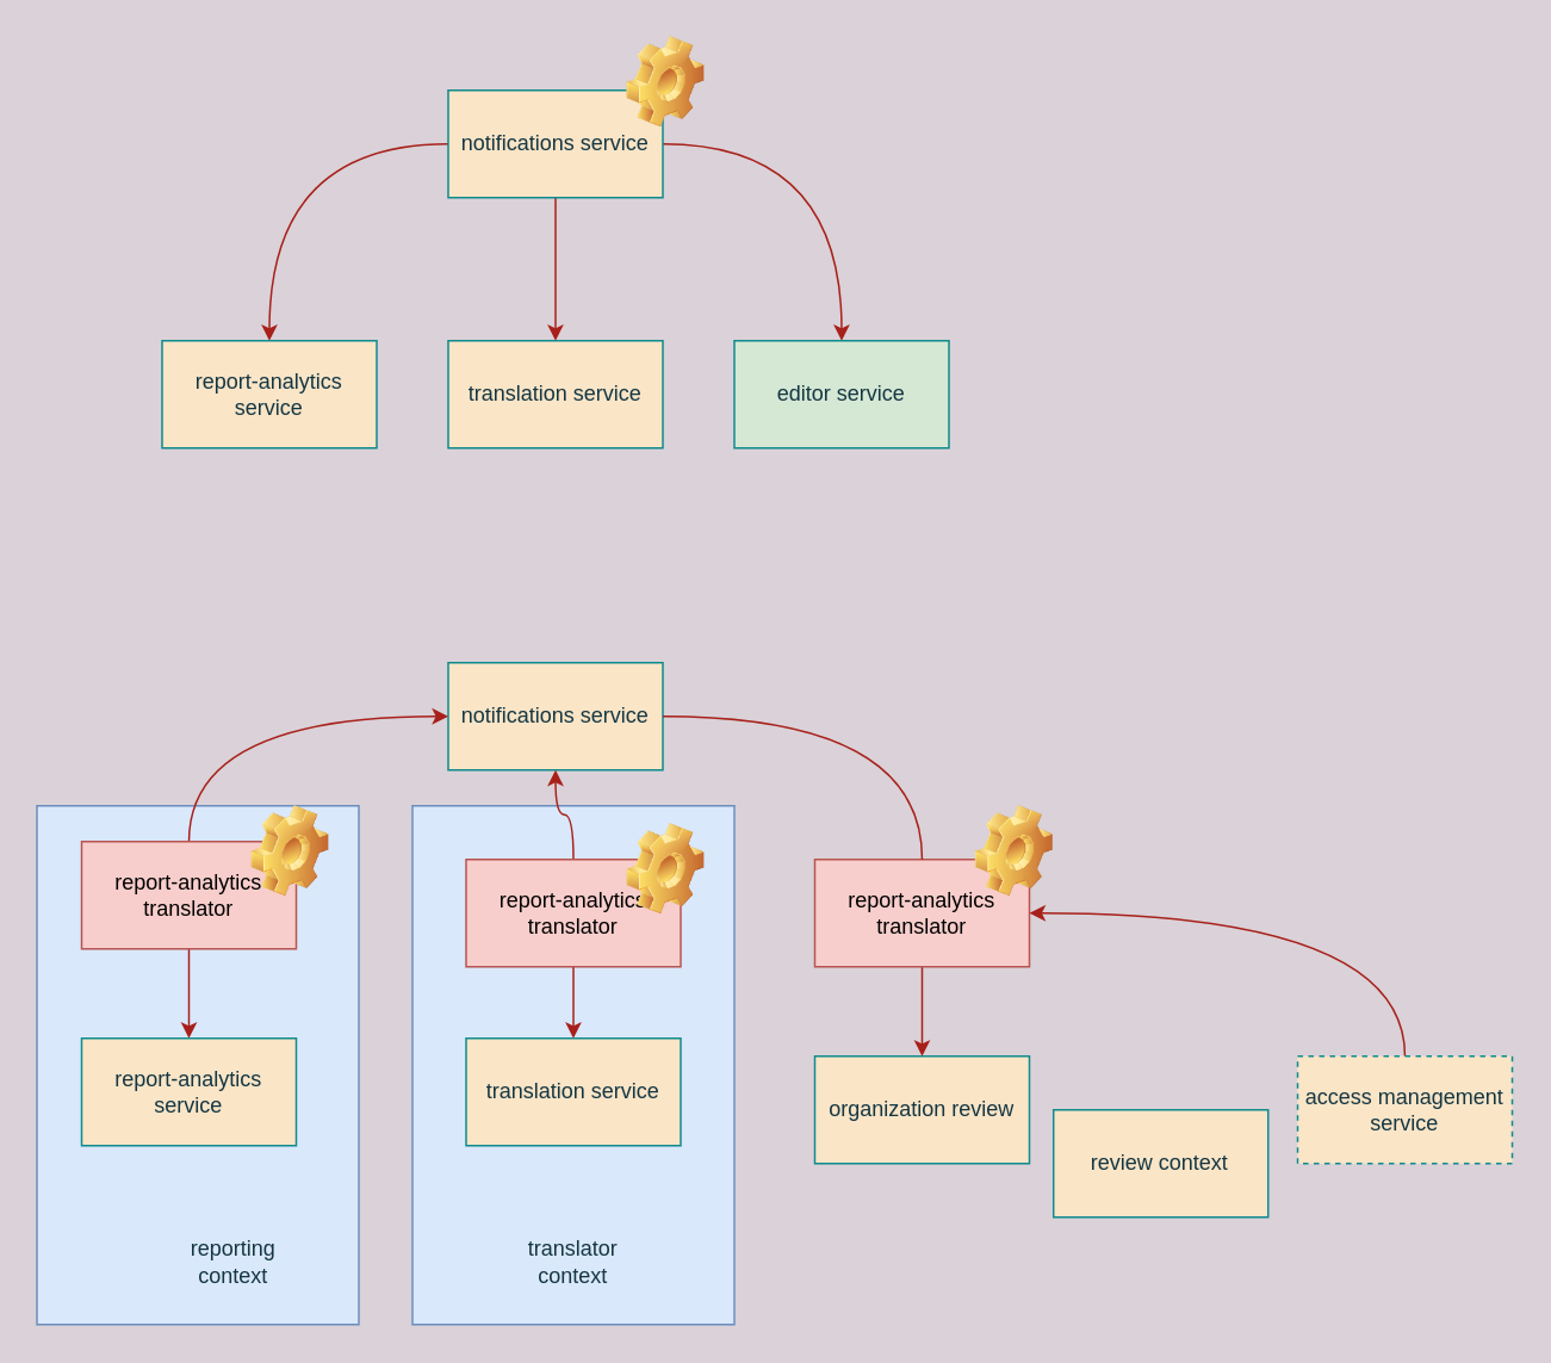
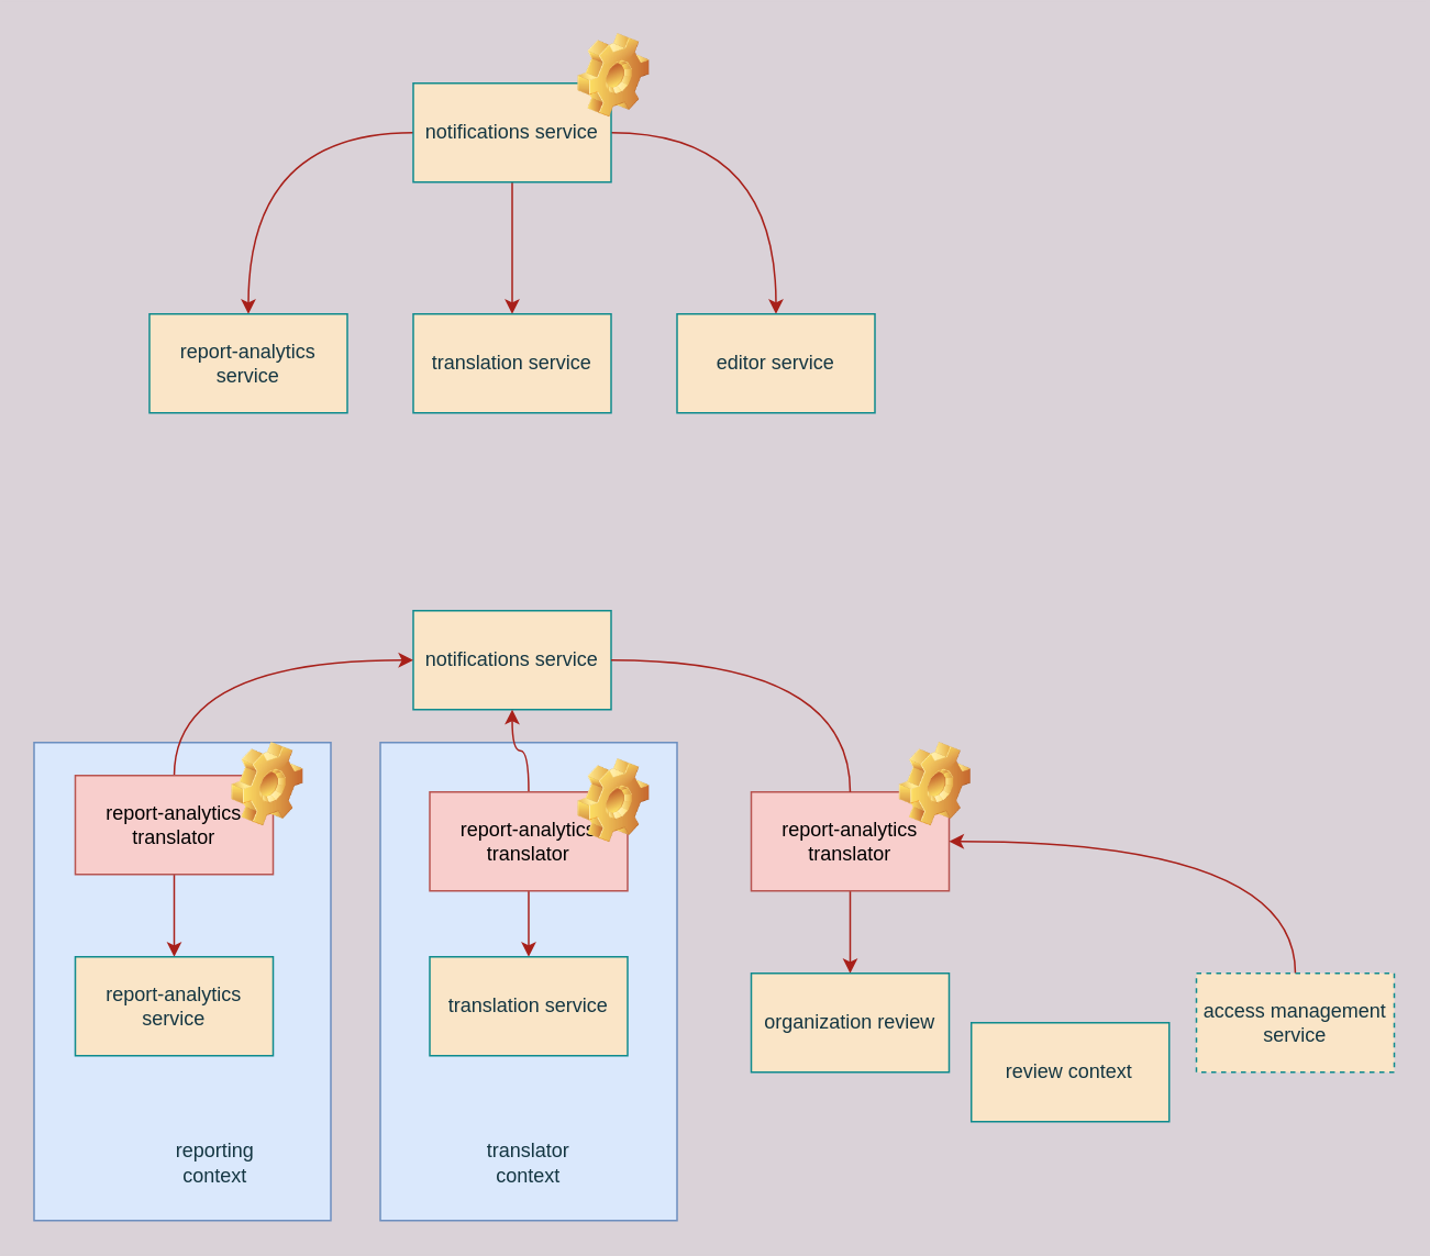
- <mxCell id="8" value="editor service" style="rounded=0;whiteSpace=wrap;html=1;fillColor=#d5e8d4;strokeColor=#0F8B8D;fontColor=#143642;" vertex="1" parent="1"><mxGeometry x="410" y="190" width="120" height="60" as="geometry" /></mxCell>
+ <mxCell id="8" value="editor service" style="rounded=0;whiteSpace=wrap;html=1;fillColor=#FAE5C7;strokeColor=#0F8B8D;fontColor=#143642;" vertex="1" parent="1"><mxGeometry x="410" y="190" width="120" height="60" as="geometry" /></mxCell>
